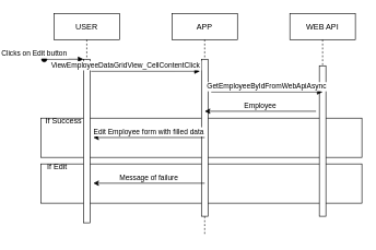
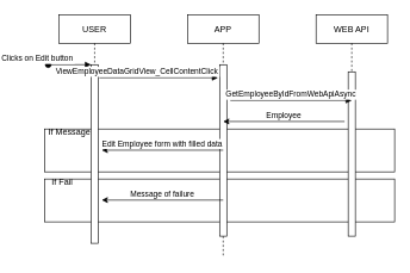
- <mxCell id="15" value="If Success" style="text;html=1;strokeColor=none;fillColor=none;align=center;verticalAlign=middle;whiteSpace=wrap;rounded=0;" parent="1" vertex="1"><mxGeometry x="30" y="180" width="70" height="10" as="geometry" /></mxCell>
+ <mxCell id="15" value="If Message" style="text;html=1;strokeColor=none;fillColor=none;align=center;verticalAlign=middle;whiteSpace=wrap;rounded=0;" parent="1" vertex="1"><mxGeometry x="30" y="180" width="70" height="10" as="geometry" /></mxCell>
- <mxCell id="17" value="If Edit" style="text;html=1;strokeColor=none;fillColor=none;align=center;verticalAlign=middle;whiteSpace=wrap;rounded=0;" parent="1" vertex="1"><mxGeometry x="20" y="250" width="70" height="10" as="geometry" /></mxCell>
+ <mxCell id="17" value="If Fail" style="text;html=1;strokeColor=none;fillColor=none;align=center;verticalAlign=middle;whiteSpace=wrap;rounded=0;" parent="1" vertex="1"><mxGeometry x="20" y="250" width="70" height="10" as="geometry" /></mxCell>
